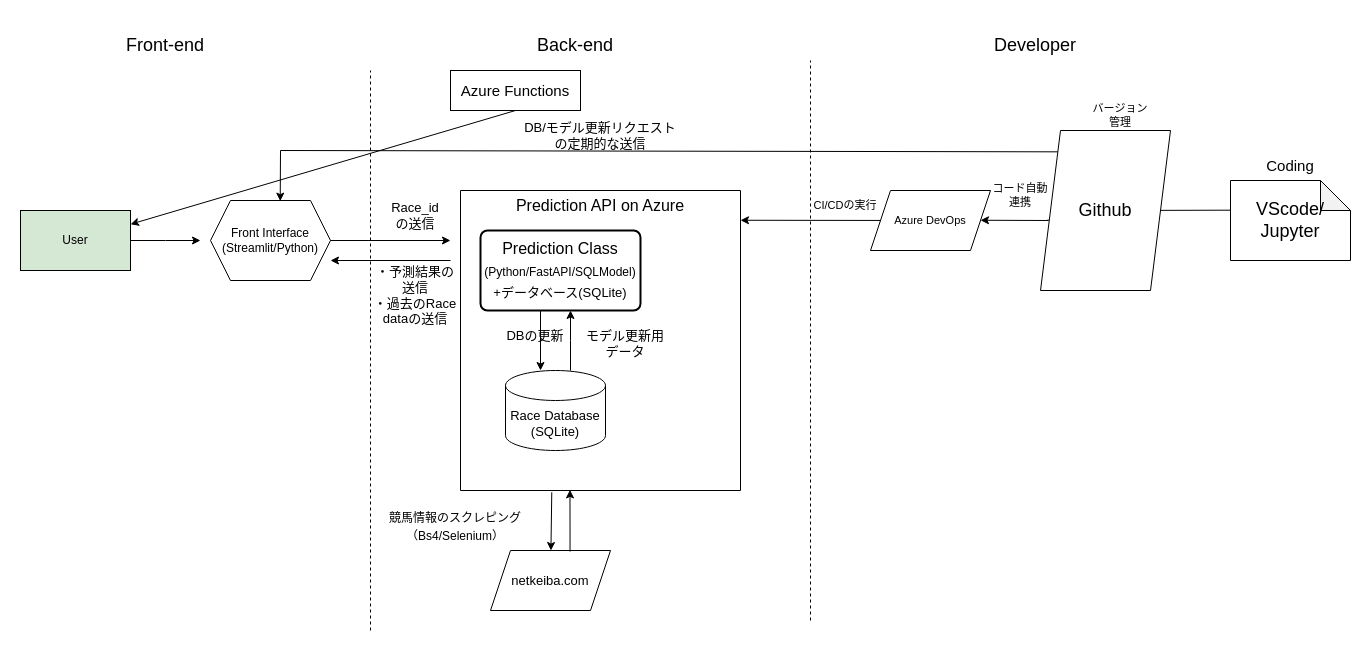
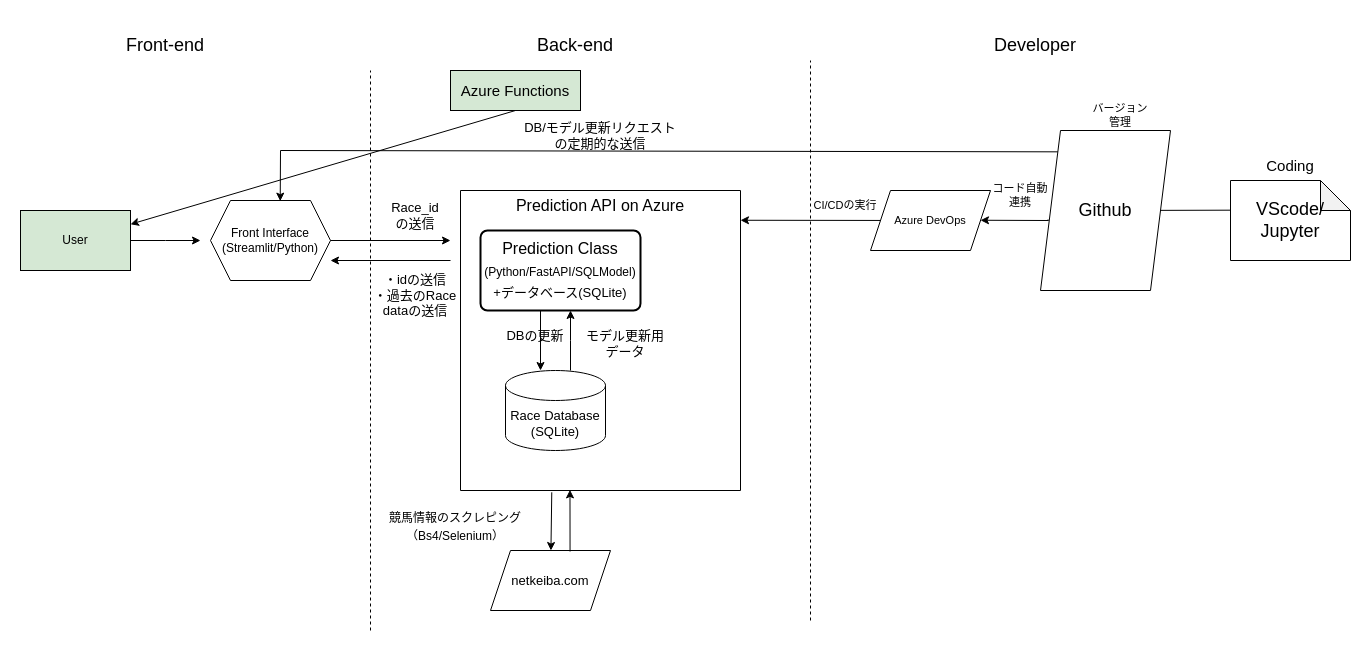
- <mxCell id="19" value="&lt;font style=&quot;font-size: 15px&quot;&gt;Azure Functions&lt;/font&gt;" style="rounded=0;whiteSpace=wrap;html=1;fontSize=16;" vertex="1" parent="1"><mxGeometry x="450" y="70" width="130" height="40" as="geometry" /></mxCell>
+ <mxCell id="19" value="&lt;font style=&quot;font-size: 15px&quot;&gt;Azure Functions&lt;/font&gt;" style="rounded=0;whiteSpace=wrap;html=1;fontSize=16;fillColor=#d5e8d4;" vertex="1" parent="1"><mxGeometry x="450" y="70" width="130" height="40" as="geometry" /></mxCell>
- <mxCell id="10" value="・予測結果の送信&lt;br&gt;・過去のRace dataの送信" style="text;html=1;strokeColor=none;fillColor=none;align=center;verticalAlign=middle;whiteSpace=wrap;rounded=0;fontSize=13;" vertex="1" parent="1"><mxGeometry x="370" y="270" width="90" height="50" as="geometry" /></mxCell>
+ <mxCell id="10" value="・idの送信&lt;br&gt;・過去のRace dataの送信" style="text;html=1;strokeColor=none;fillColor=none;align=center;verticalAlign=middle;whiteSpace=wrap;rounded=0;fontSize=13;" vertex="1" parent="1"><mxGeometry x="370" y="270" width="90" height="50" as="geometry" /></mxCell>
